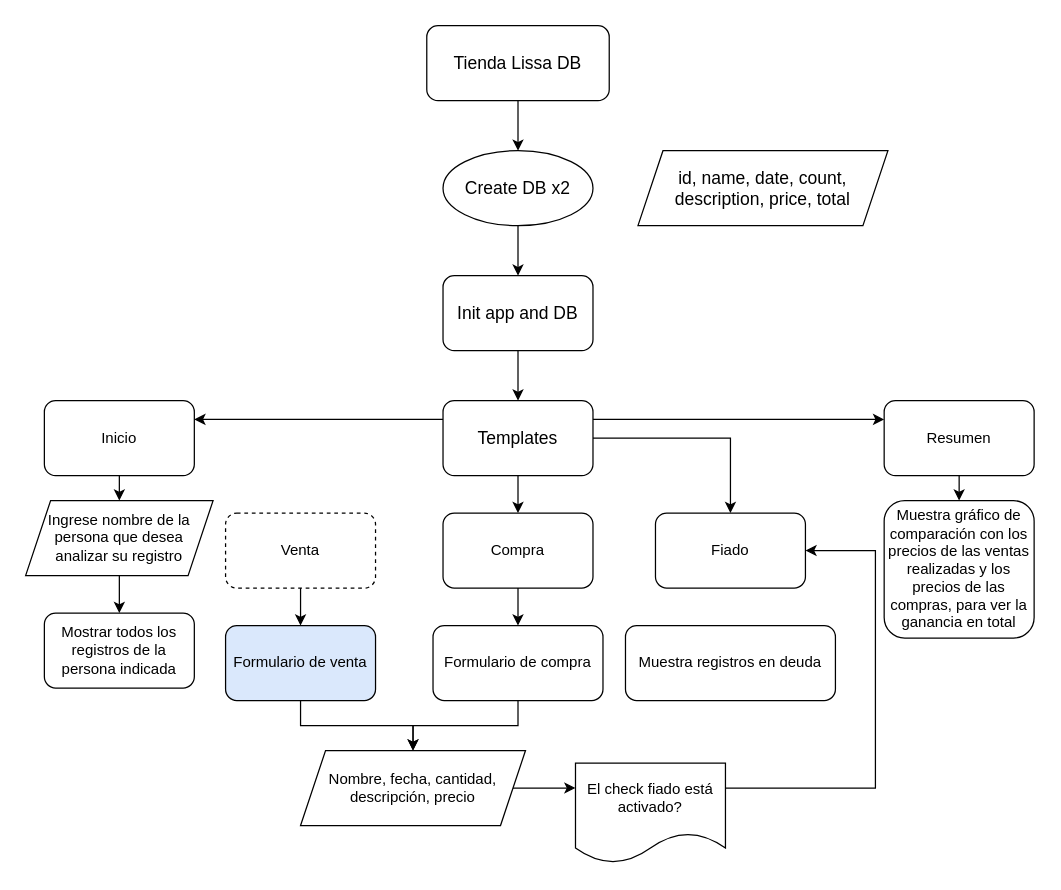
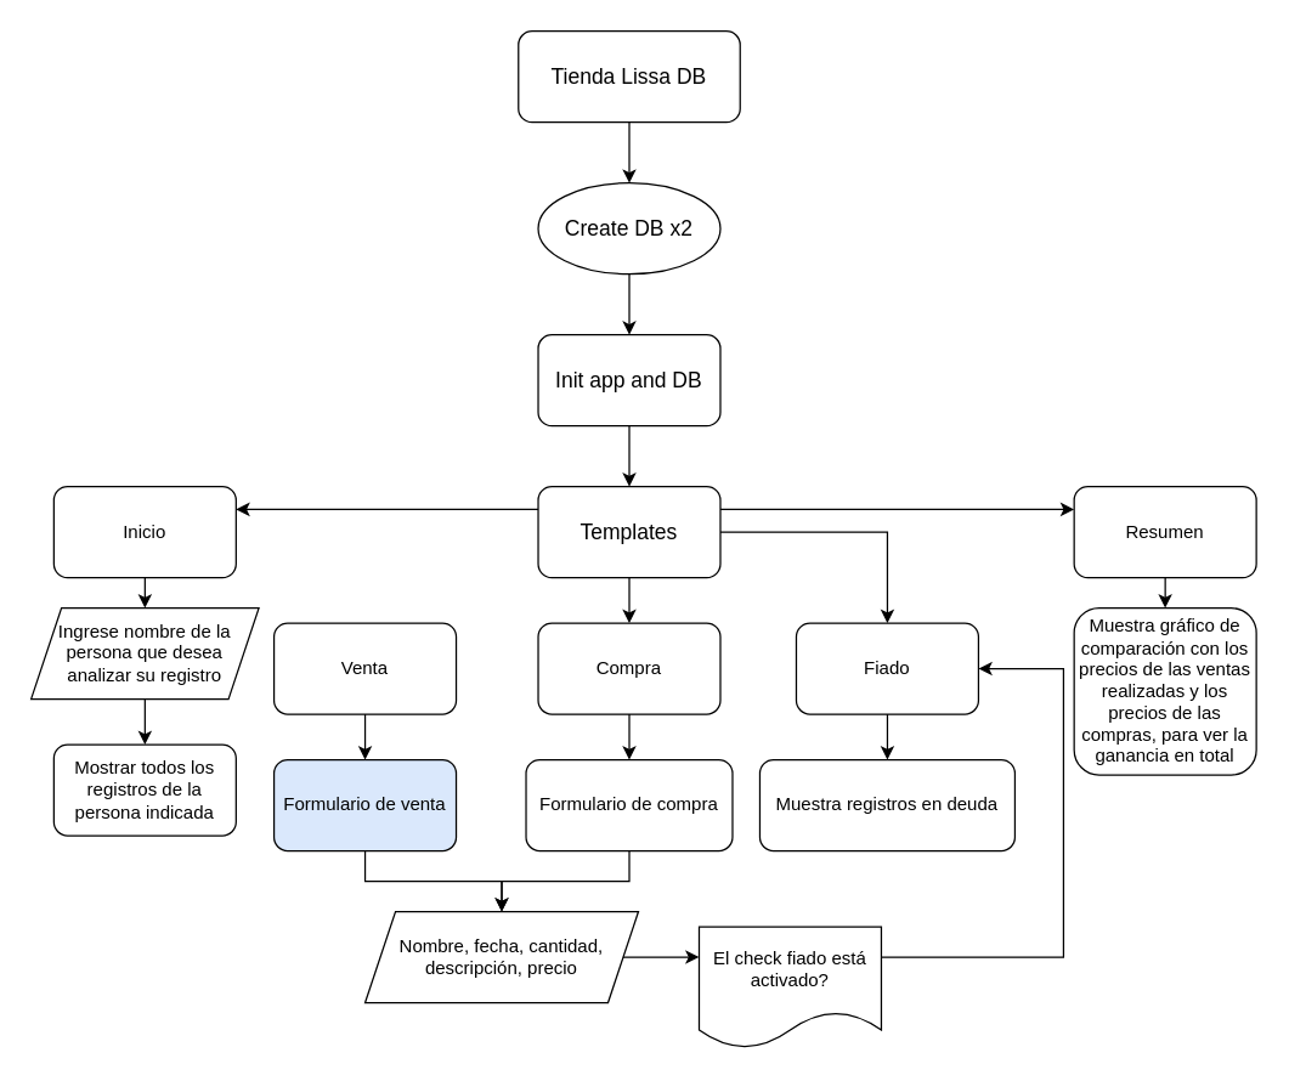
- <mxCell id="6" value="&lt;font style=&quot;font-size: 14px&quot;&gt;id, name, date, count, description, price, total&lt;/font&gt;" style="shape=parallelogram;perimeter=parallelogramPerimeter;whiteSpace=wrap;html=1;fixedSize=1;fontSize=14;" parent="1" vertex="1"><mxGeometry x="510" y="120" width="200" height="60" as="geometry" /></mxCell>
- <mxCell id="15" value="Venta" style="rounded=1;whiteSpace=wrap;html=1;dashed=1;" parent="1" vertex="1"><mxGeometry x="180" y="410" width="120" height="60" as="geometry" /></mxCell>
+ <mxCell id="15" value="Venta" style="rounded=1;whiteSpace=wrap;html=1;" parent="1" vertex="1"><mxGeometry x="180" y="410" width="120" height="60" as="geometry" /></mxCell>
+ <mxCell id="18" style="edgeStyle=orthogonalEdgeStyle;rounded=0;orthogonalLoop=1;jettySize=auto;html=1;exitX=0.5;exitY=1;exitDx=0;exitDy=0;entryX=0.5;entryY=0;entryDx=0;entryDy=0;" parent="1" source="19" target="24" edge="1"><mxGeometry relative="1" as="geometry" /></mxCell>
